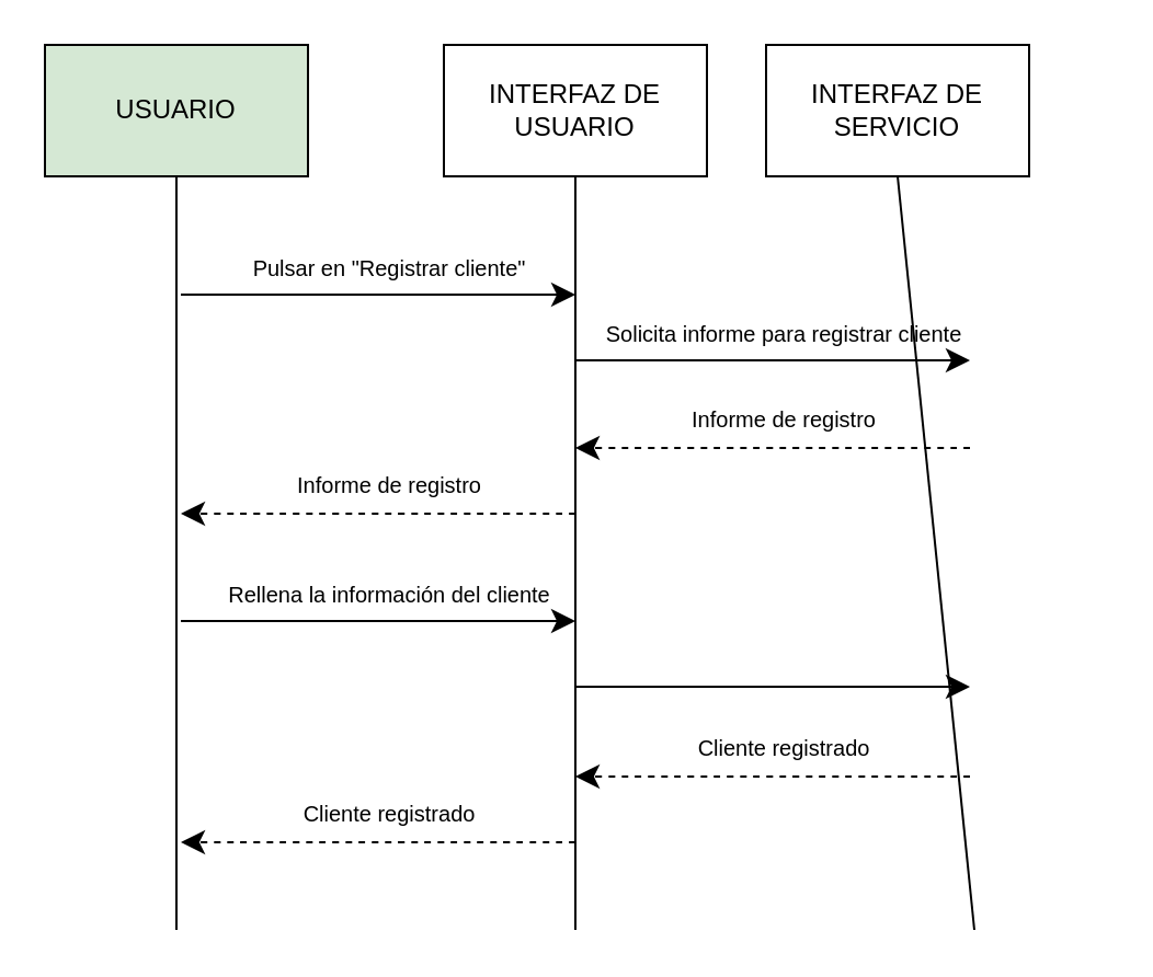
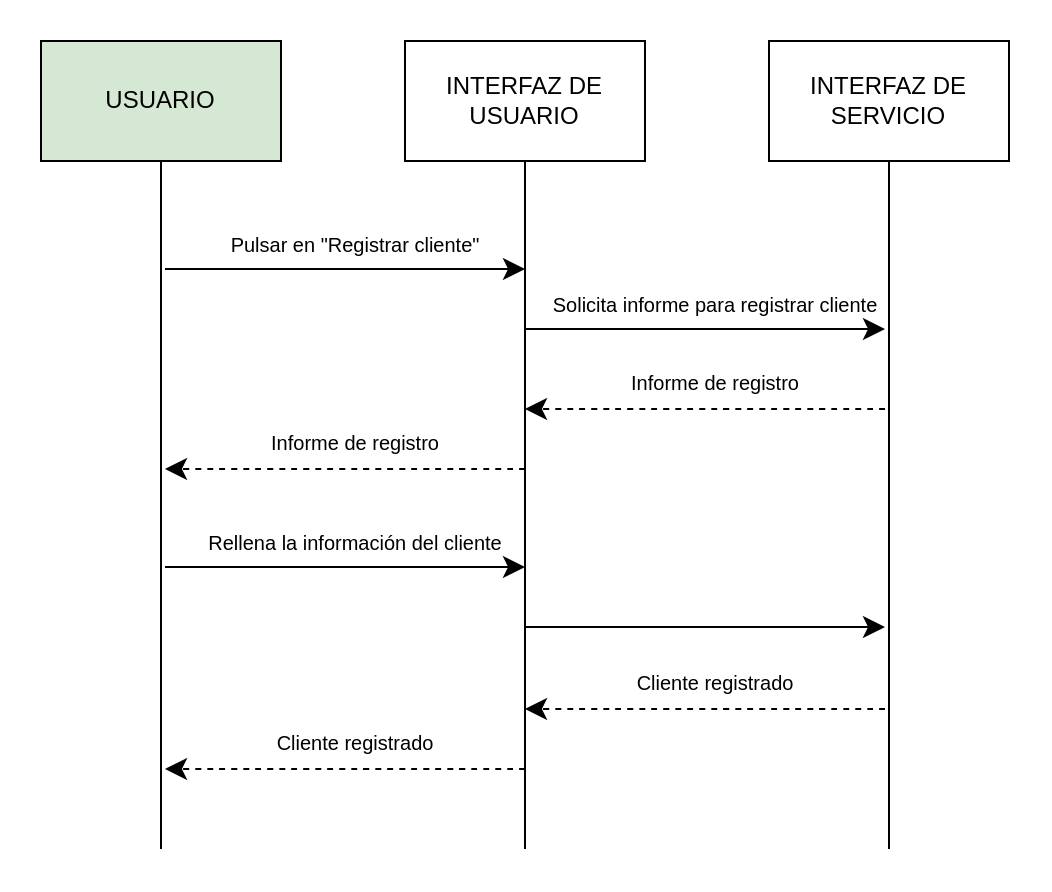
- <mxCell id="7" value="INTERFAZ DE SERVICIO" style="rounded=0;whiteSpace=wrap;html=1;" parent="1" vertex="1"><mxGeometry x="349" y="20" width="120" height="60" as="geometry" /></mxCell>
+ <mxCell id="7" value="INTERFAZ DE SERVICIO" style="rounded=0;whiteSpace=wrap;html=1;" parent="1" vertex="1"><mxGeometry x="384" y="20" width="120" height="60" as="geometry" /></mxCell>
